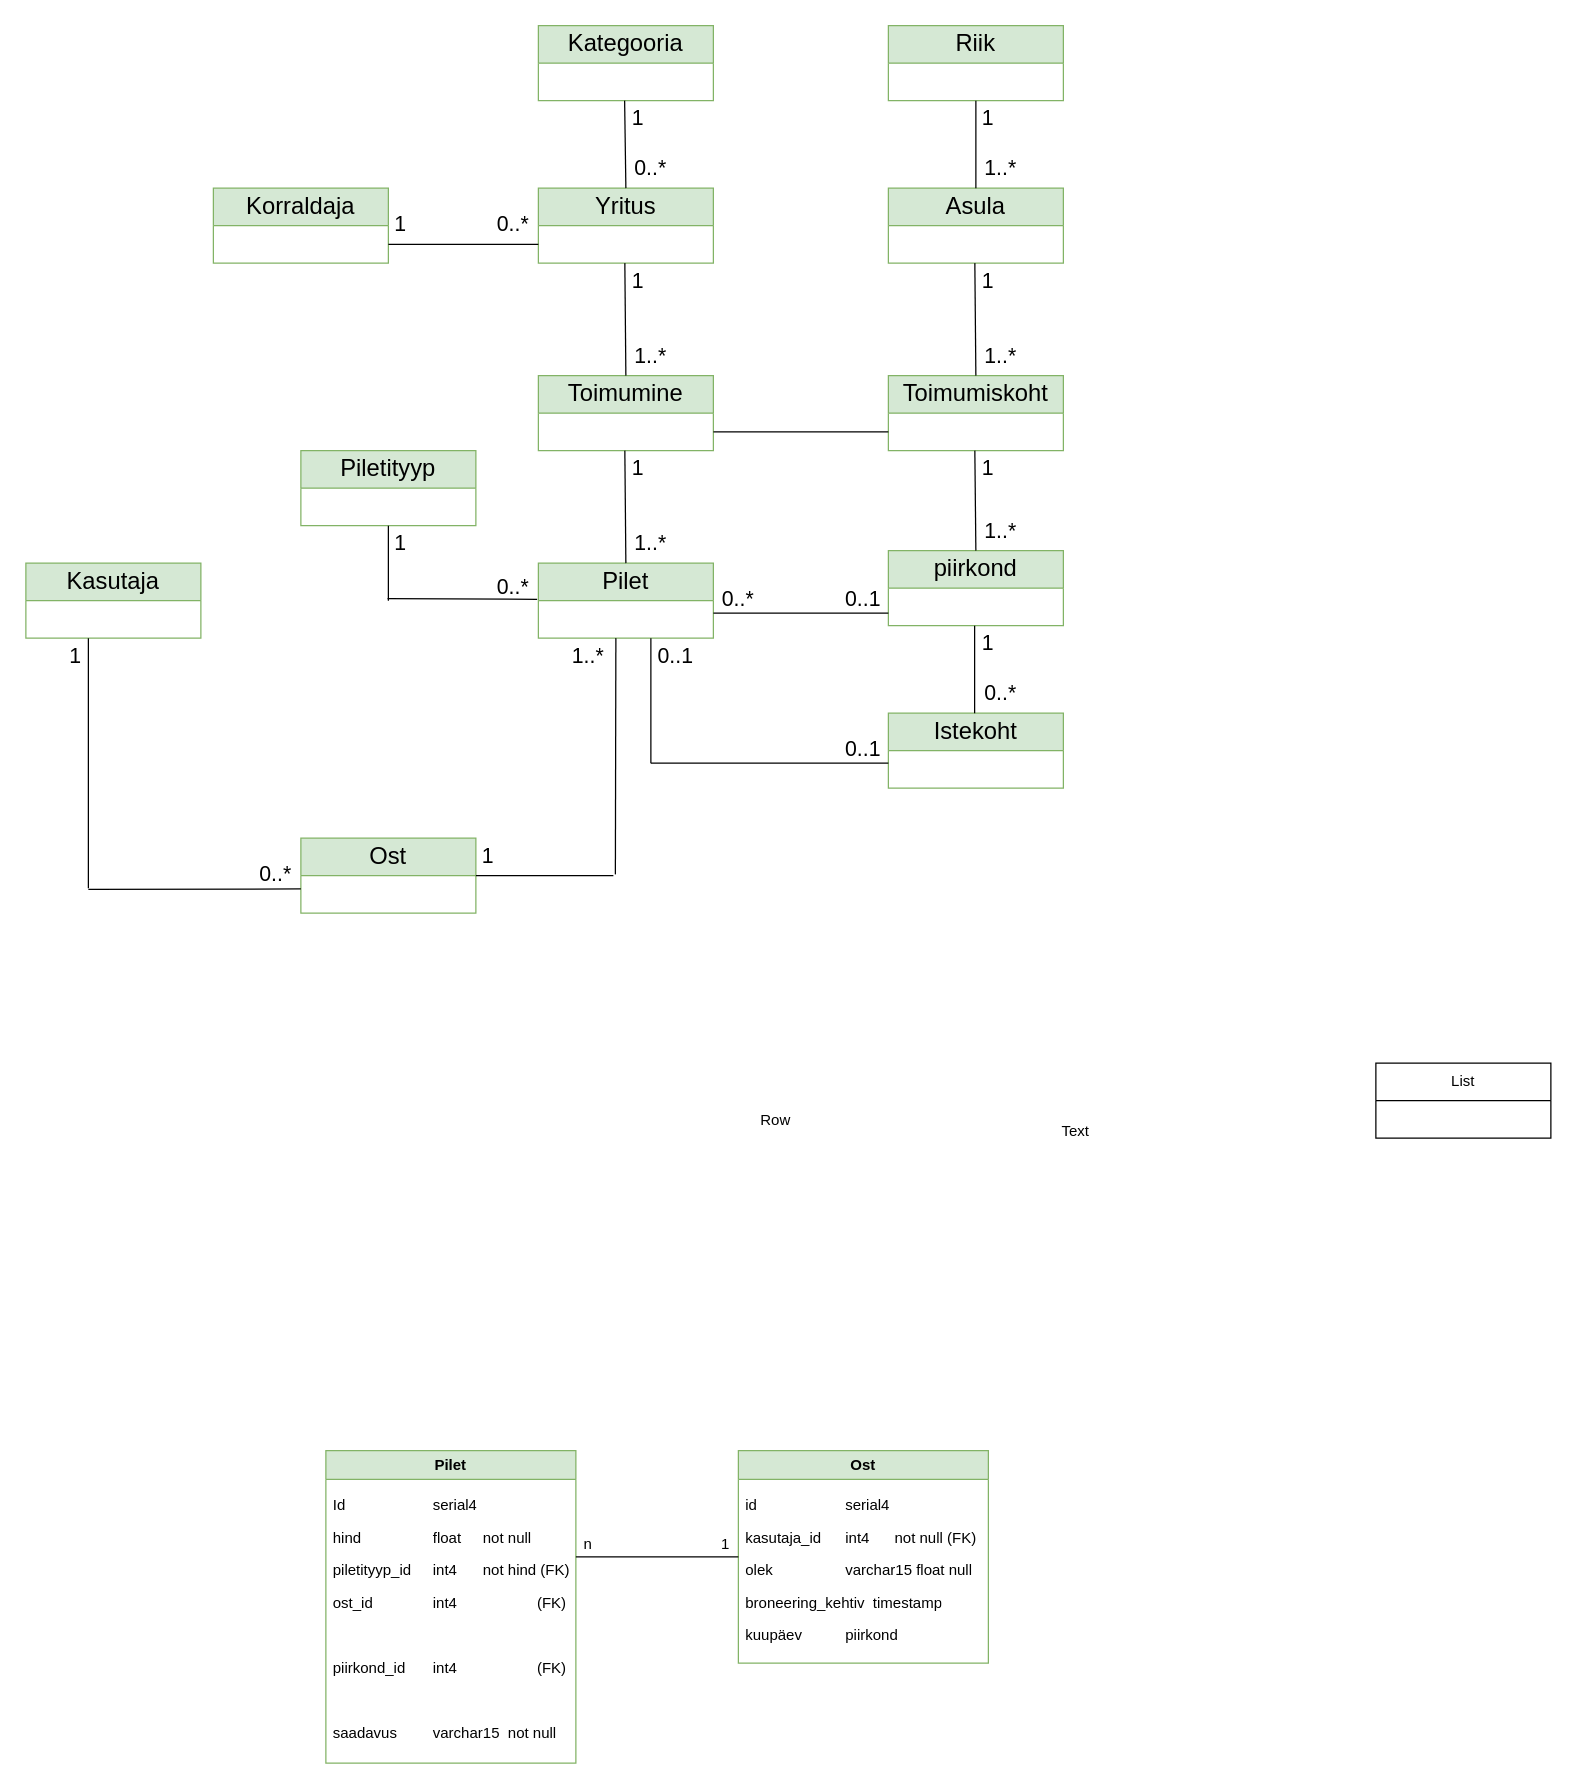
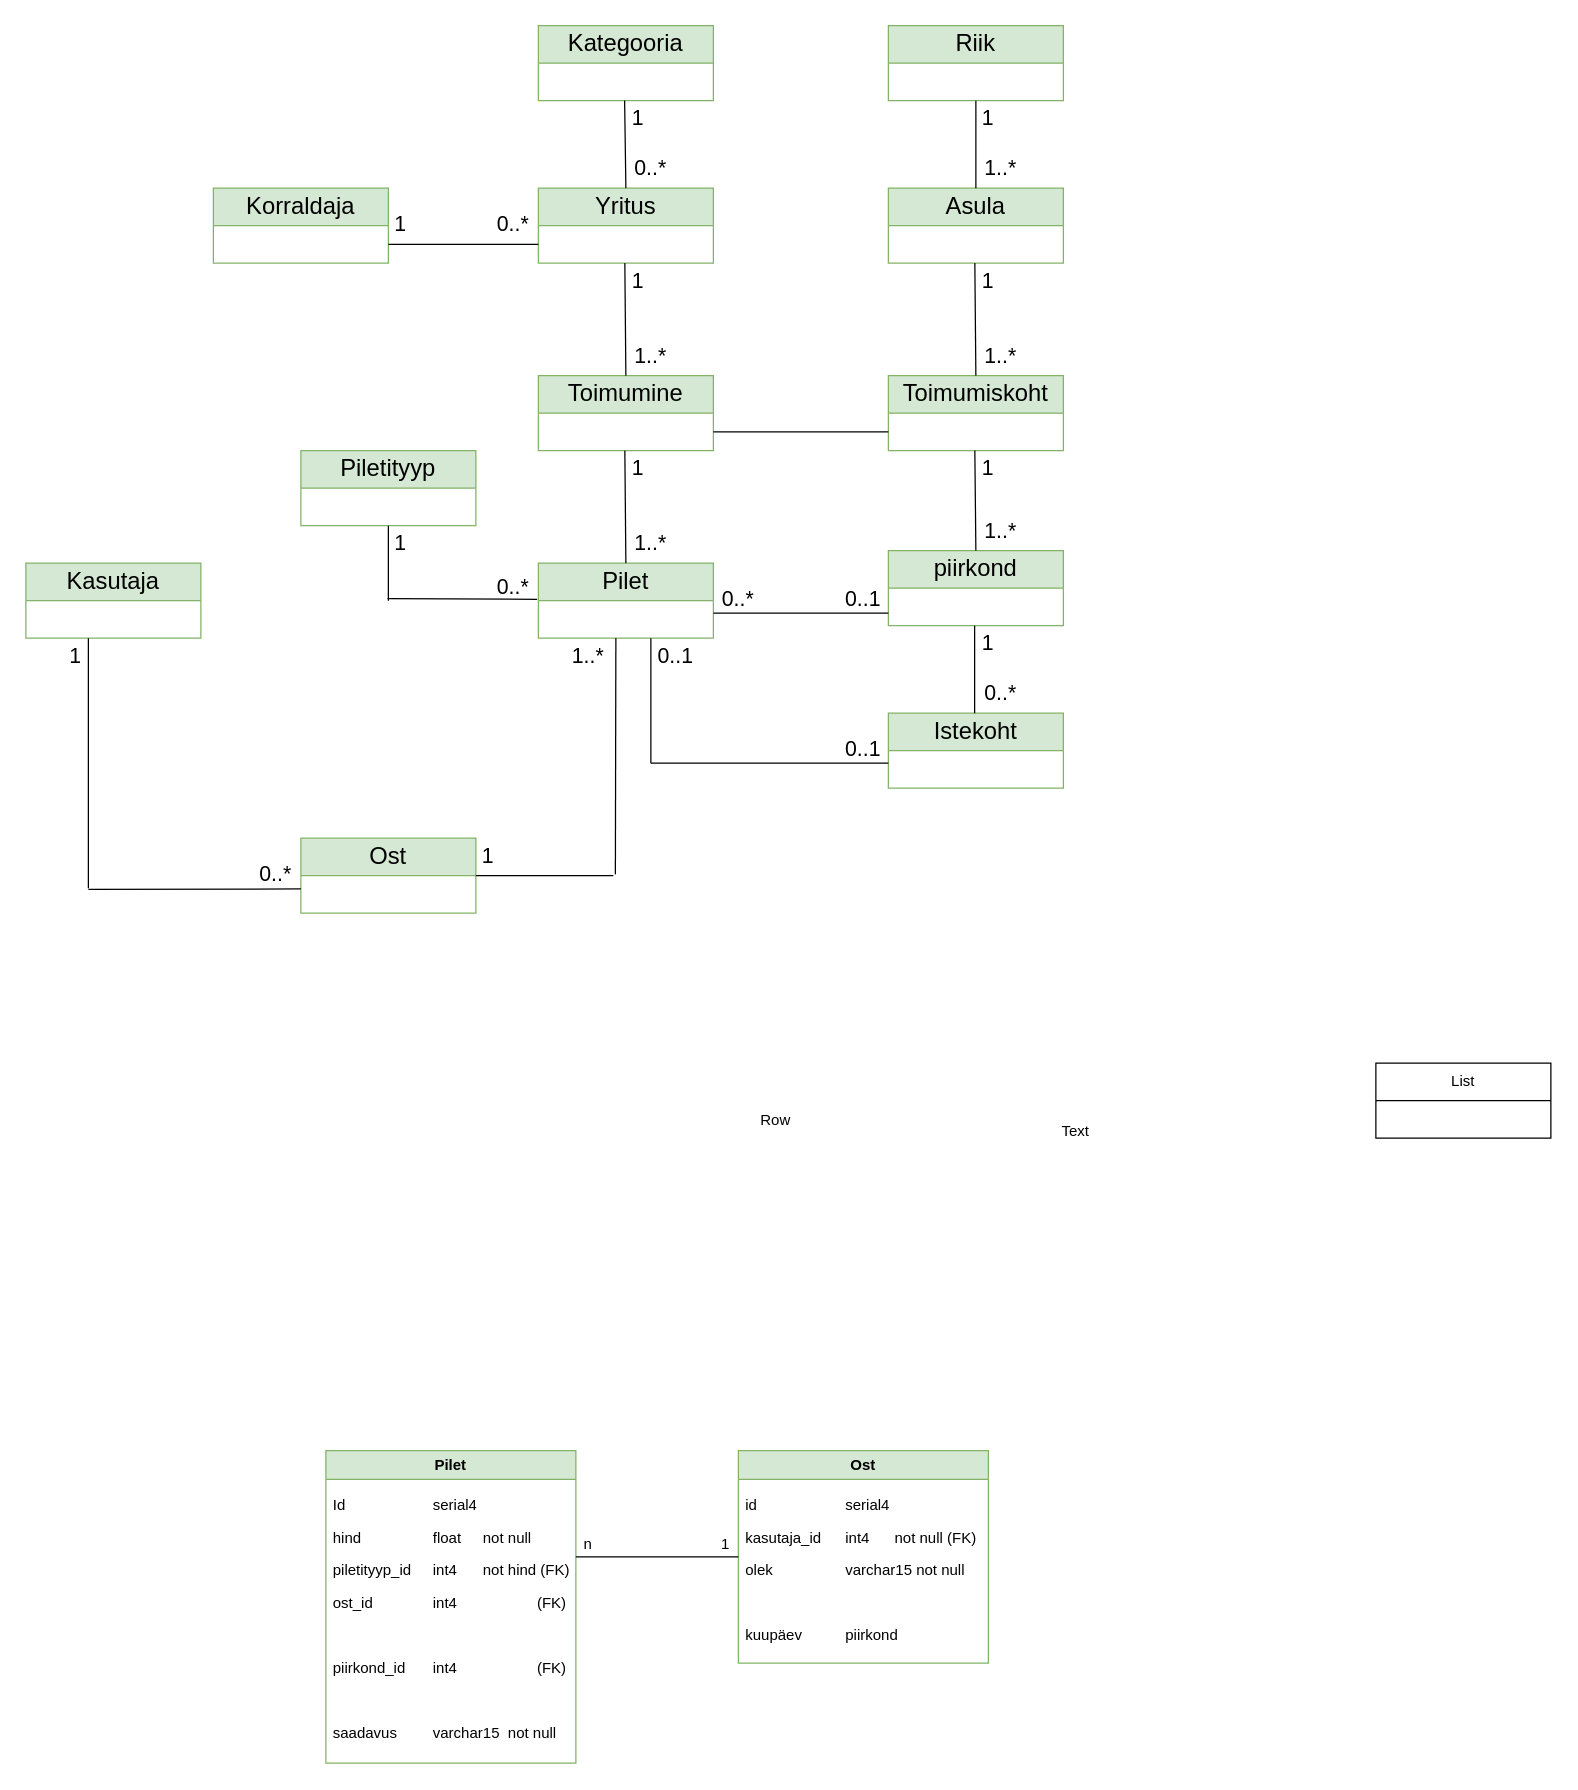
- <mxCell id="76" value="olek&lt;span style=&quot;white-space: pre;&quot;&gt;&#09;&lt;/span&gt;&lt;span style=&quot;white-space: pre;&quot;&gt;&#09;&lt;/span&gt;&lt;span style=&quot;white-space: pre;&quot;&gt;&#09;&lt;/span&gt;varchar15 float null" style="text;strokeColor=none;fillColor=none;align=left;verticalAlign=top;spacingLeft=4;spacingRight=4;overflow=hidden;rotatable=0;points=[[0,0.5],[1,0.5]];portConstraint=eastwest;whiteSpace=wrap;html=1;" vertex="1" parent="73"><mxGeometry y="82" width="200" height="26" as="geometry" /></mxCell>
+ <mxCell id="76" value="olek&lt;span style=&quot;white-space: pre;&quot;&gt;&#09;&lt;/span&gt;&lt;span style=&quot;white-space: pre;&quot;&gt;&#09;&lt;/span&gt;&lt;span style=&quot;white-space: pre;&quot;&gt;&#09;&lt;/span&gt;varchar15 not null" style="text;strokeColor=none;fillColor=none;align=left;verticalAlign=top;spacingLeft=4;spacingRight=4;overflow=hidden;rotatable=0;points=[[0,0.5],[1,0.5]];portConstraint=eastwest;whiteSpace=wrap;html=1;" vertex="1" parent="73"><mxGeometry y="82" width="200" height="26" as="geometry" /></mxCell>
- <mxCell id="77" value="broneering_kehtiv&amp;nbsp; timestamp" style="text;strokeColor=none;fillColor=none;align=left;verticalAlign=top;spacingLeft=4;spacingRight=4;overflow=hidden;rotatable=0;points=[[0,0.5],[1,0.5]];portConstraint=eastwest;whiteSpace=wrap;html=1;" vertex="1" parent="73"><mxGeometry y="108" width="200" height="26" as="geometry" /></mxCell>
